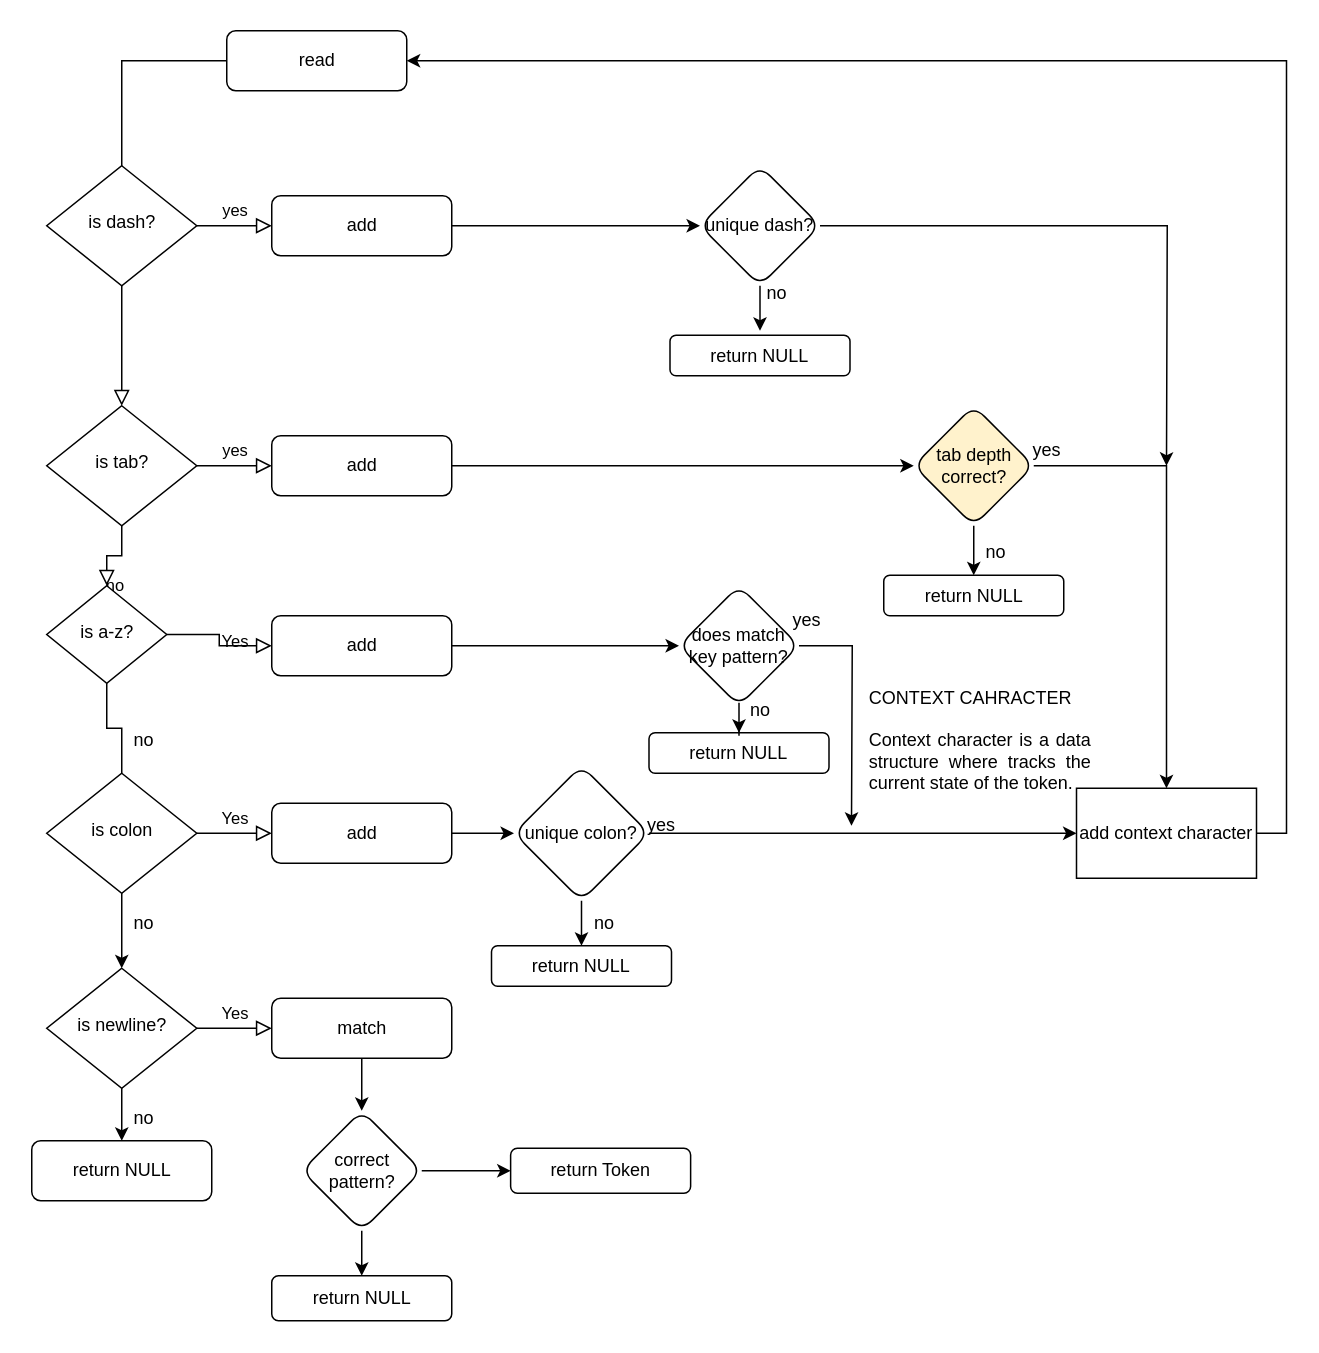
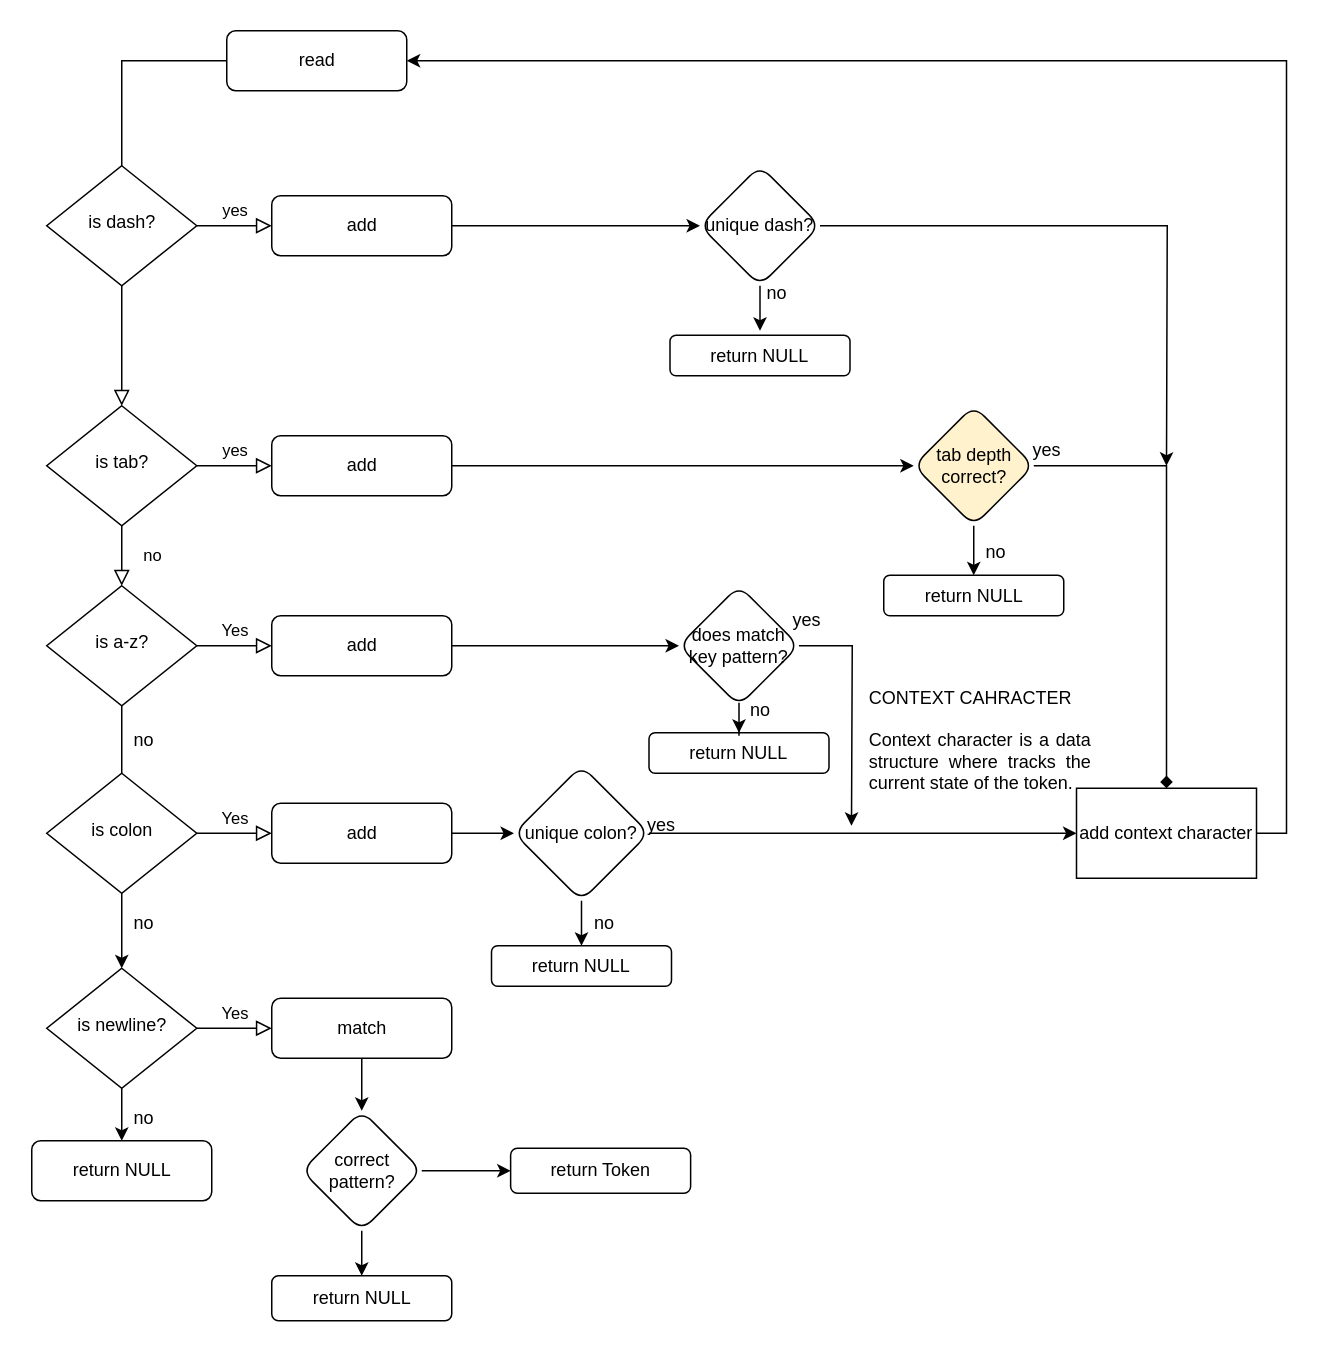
- <mxCell id="11" value="is a-z?" style="rhombus;whiteSpace=wrap;html=1;shadow=0;fontFamily=Helvetica;fontSize=12;align=center;strokeWidth=1;spacing=6;spacingTop=-4;" parent="1" vertex="1"><mxGeometry x="30.5" y="390" width="80" height="65" as="geometry" /></mxCell>
+ <mxCell id="11" value="is a-z?" style="rhombus;whiteSpace=wrap;html=1;shadow=0;fontFamily=Helvetica;fontSize=12;align=center;strokeWidth=1;spacing=6;spacingTop=-4;" parent="1" vertex="1"><mxGeometry x="30.5" y="390" width="100" height="80" as="geometry" /></mxCell>
- <mxCell id="14" style="edgeStyle=orthogonalEdgeStyle;rounded=0;orthogonalLoop=1;jettySize=auto;html=1;" edge="1" parent="1" source="15" target="39"><mxGeometry relative="1" as="geometry" /></mxCell>
+ <mxCell id="14" style="edgeStyle=orthogonalEdgeStyle;rounded=0;orthogonalLoop=1;jettySize=auto;html=1;endArrow=diamond;" edge="1" parent="1" source="15" target="39"><mxGeometry relative="1" as="geometry" /></mxCell>
